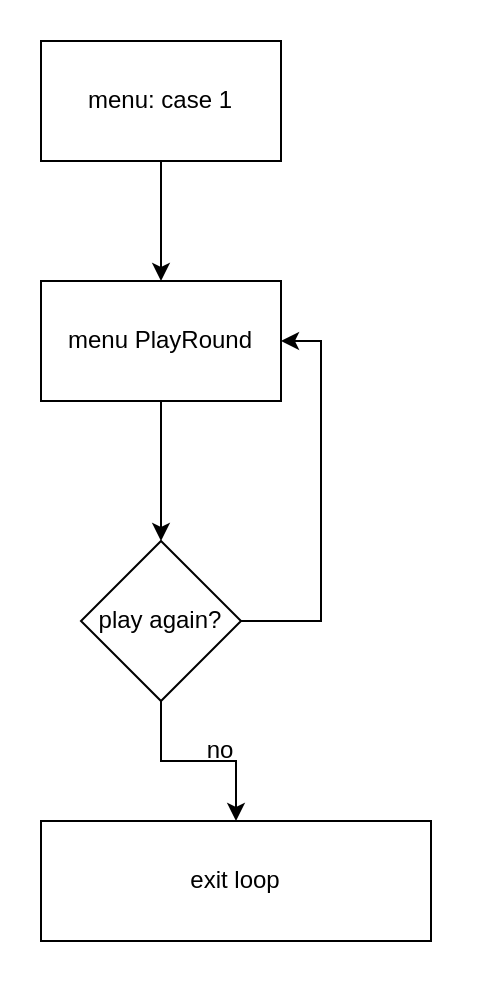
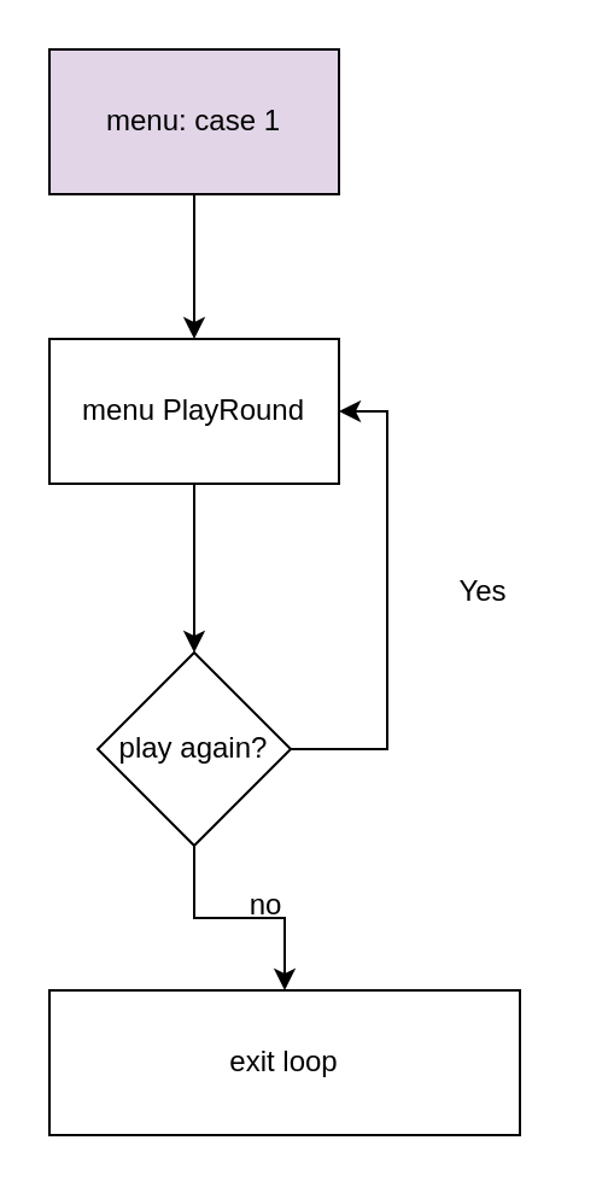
- <mxCell id="3" value="menu: case 1" style="rounded=0;whiteSpace=wrap;html=1;" vertex="1" parent="1"><mxGeometry x="20" y="20" width="120" height="60" as="geometry" /></mxCell>
+ <mxCell id="3" value="menu: case 1" style="rounded=0;whiteSpace=wrap;html=1;fillColor=#e1d5e7;" vertex="1" parent="1"><mxGeometry x="20" y="20" width="120" height="60" as="geometry" /></mxCell>
+ <mxCell id="9" value="Yes" style="text;html=1;strokeColor=none;fillColor=none;align=center;verticalAlign=middle;whiteSpace=wrap;rounded=0;" vertex="1" parent="1"><mxGeometry x="170" y="230" width="60" height="30" as="geometry" /></mxCell>
